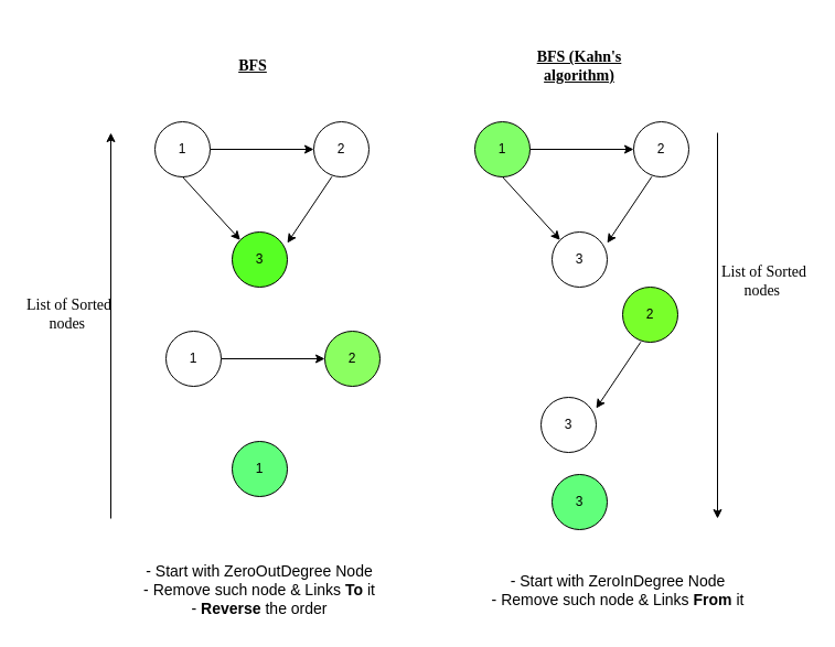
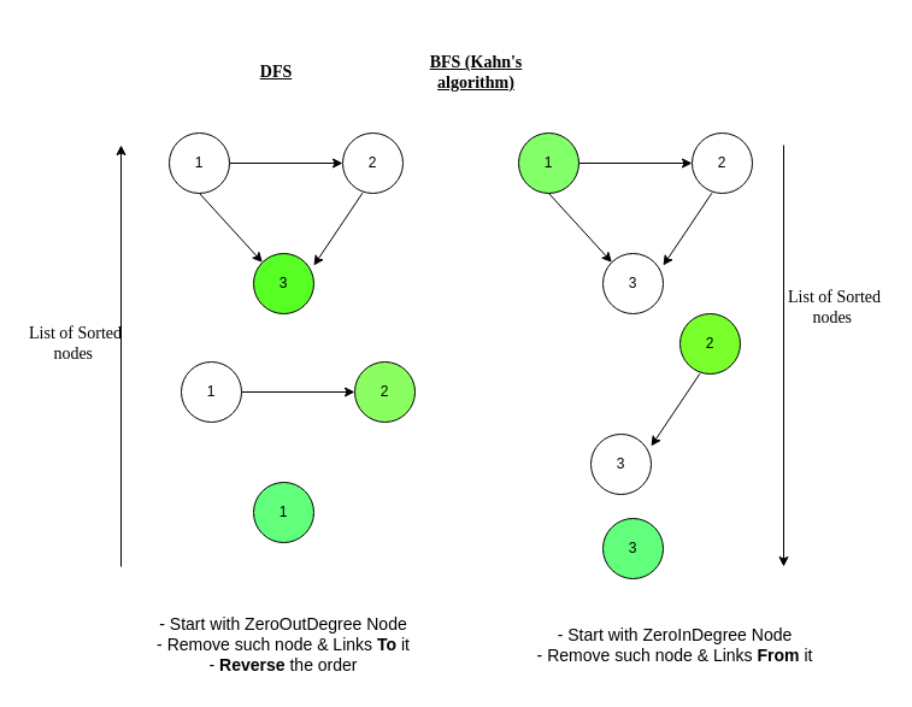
- <mxCell id="28" value="&lt;b&gt;&lt;u&gt;&lt;font face=&quot;Garamond&quot; style=&quot;font-size: 14px;&quot;&gt;BFS&lt;/font&gt;&lt;/u&gt;&lt;/b&gt;" style="text;html=1;strokeColor=none;fillColor=none;align=center;verticalAlign=middle;whiteSpace=wrap;rounded=0;" vertex="1" parent="1"><mxGeometry x="164" y="20" width="130" height="80" as="geometry" /></mxCell>
+ <mxCell id="28" value="&lt;b&gt;&lt;u&gt;&lt;font face=&quot;Garamond&quot; style=&quot;font-size: 14px;&quot;&gt;DFS&lt;/font&gt;&lt;/u&gt;&lt;/b&gt;" style="text;html=1;strokeColor=none;fillColor=none;align=center;verticalAlign=middle;whiteSpace=wrap;rounded=0;" vertex="1" parent="1"><mxGeometry x="164" y="20" width="130" height="80" as="geometry" /></mxCell>
- <mxCell id="29" value="&lt;b&gt;&lt;u&gt;&lt;font face=&quot;Garamond&quot; style=&quot;font-size: 14px;&quot;&gt;BFS (Kahn's algorithm)&lt;/font&gt;&lt;/u&gt;&lt;/b&gt;" style="text;html=1;strokeColor=none;fillColor=none;align=center;verticalAlign=middle;whiteSpace=wrap;rounded=0;" vertex="1" parent="1"><mxGeometry x="460" y="20" width="130" height="80" as="geometry" /></mxCell>
+ <mxCell id="29" value="&lt;b&gt;&lt;u&gt;&lt;font face=&quot;Garamond&quot; style=&quot;font-size: 14px;&quot;&gt;BFS (Kahn's algorithm)&lt;/font&gt;&lt;/u&gt;&lt;/b&gt;" style="text;html=1;strokeColor=none;fillColor=none;align=center;verticalAlign=middle;whiteSpace=wrap;rounded=0;" vertex="1" parent="1"><mxGeometry x="330" y="20" width="130" height="80" as="geometry" /></mxCell>
